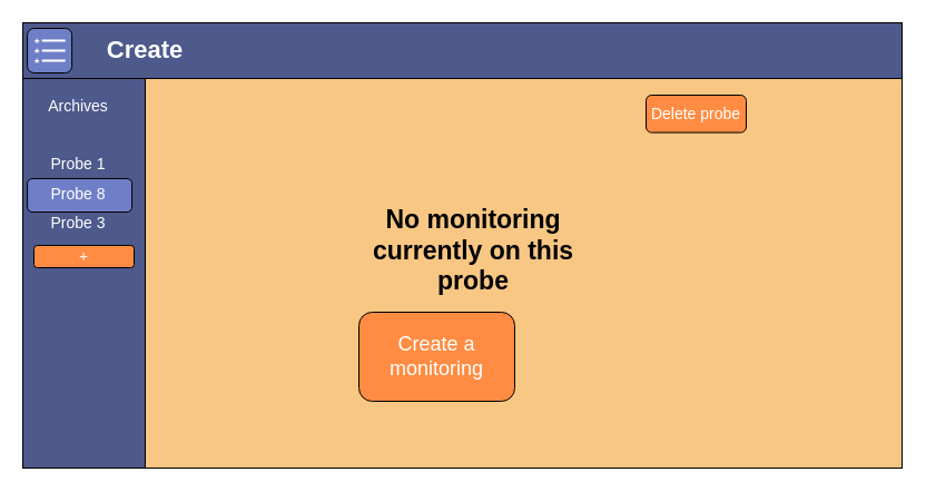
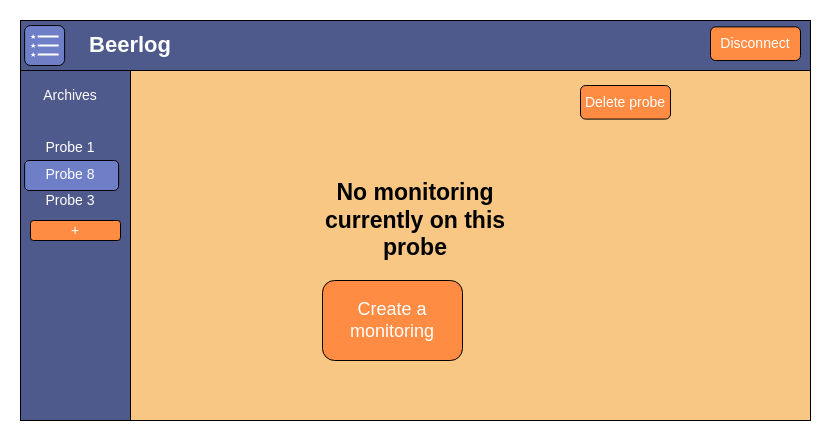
+ <mxCell id="11" value="Disconnect" style="rounded=1;whiteSpace=wrap;html=1;strokeColor=#000000;fontSize=14;fontColor=#FFFFFF;fillColor=#FF8C42;gradientColor=none;" vertex="1" parent="1"><mxGeometry x="710" y="26.4" width="90" height="33.6" as="geometry" /></mxCell>
- <mxCell id="6" value="Create" style="text;html=1;strokeColor=none;fillColor=none;align=center;verticalAlign=middle;whiteSpace=wrap;rounded=0;fontColor=#FFFFFF;fontSize=22;fontStyle=1" vertex="1" parent="1"><mxGeometry x="100" y="30" width="60" height="30" as="geometry" /></mxCell>
+ <mxCell id="6" value="Beerlog" style="text;html=1;strokeColor=none;fillColor=none;align=center;verticalAlign=middle;whiteSpace=wrap;rounded=0;fontColor=#FFFFFF;fontSize=22;fontStyle=1" vertex="1" parent="1"><mxGeometry x="100" y="30" width="60" height="30" as="geometry" /></mxCell>
- <mxCell id="12" value="&lt;font style=&quot;font-size: 23px;&quot;&gt;&lt;b&gt;No monitoring currently on this probe&lt;/b&gt;&lt;/font&gt;" style="text;html=1;strokeColor=none;fillColor=none;align=center;verticalAlign=middle;whiteSpace=wrap;rounded=0;" vertex="1" parent="1"><mxGeometry x="300" y="185" width="250" height="80" as="geometry" /></mxCell>
+ <mxCell id="12" value="&lt;font style=&quot;font-size: 23px;&quot;&gt;&lt;b&gt;No monitoring currently on this probe&lt;/b&gt;&lt;/font&gt;" style="text;html=1;strokeColor=none;fillColor=none;align=center;verticalAlign=middle;whiteSpace=wrap;rounded=0;" vertex="1" parent="1"><mxGeometry x="290" y="180" width="250" height="80" as="geometry" /></mxCell>
